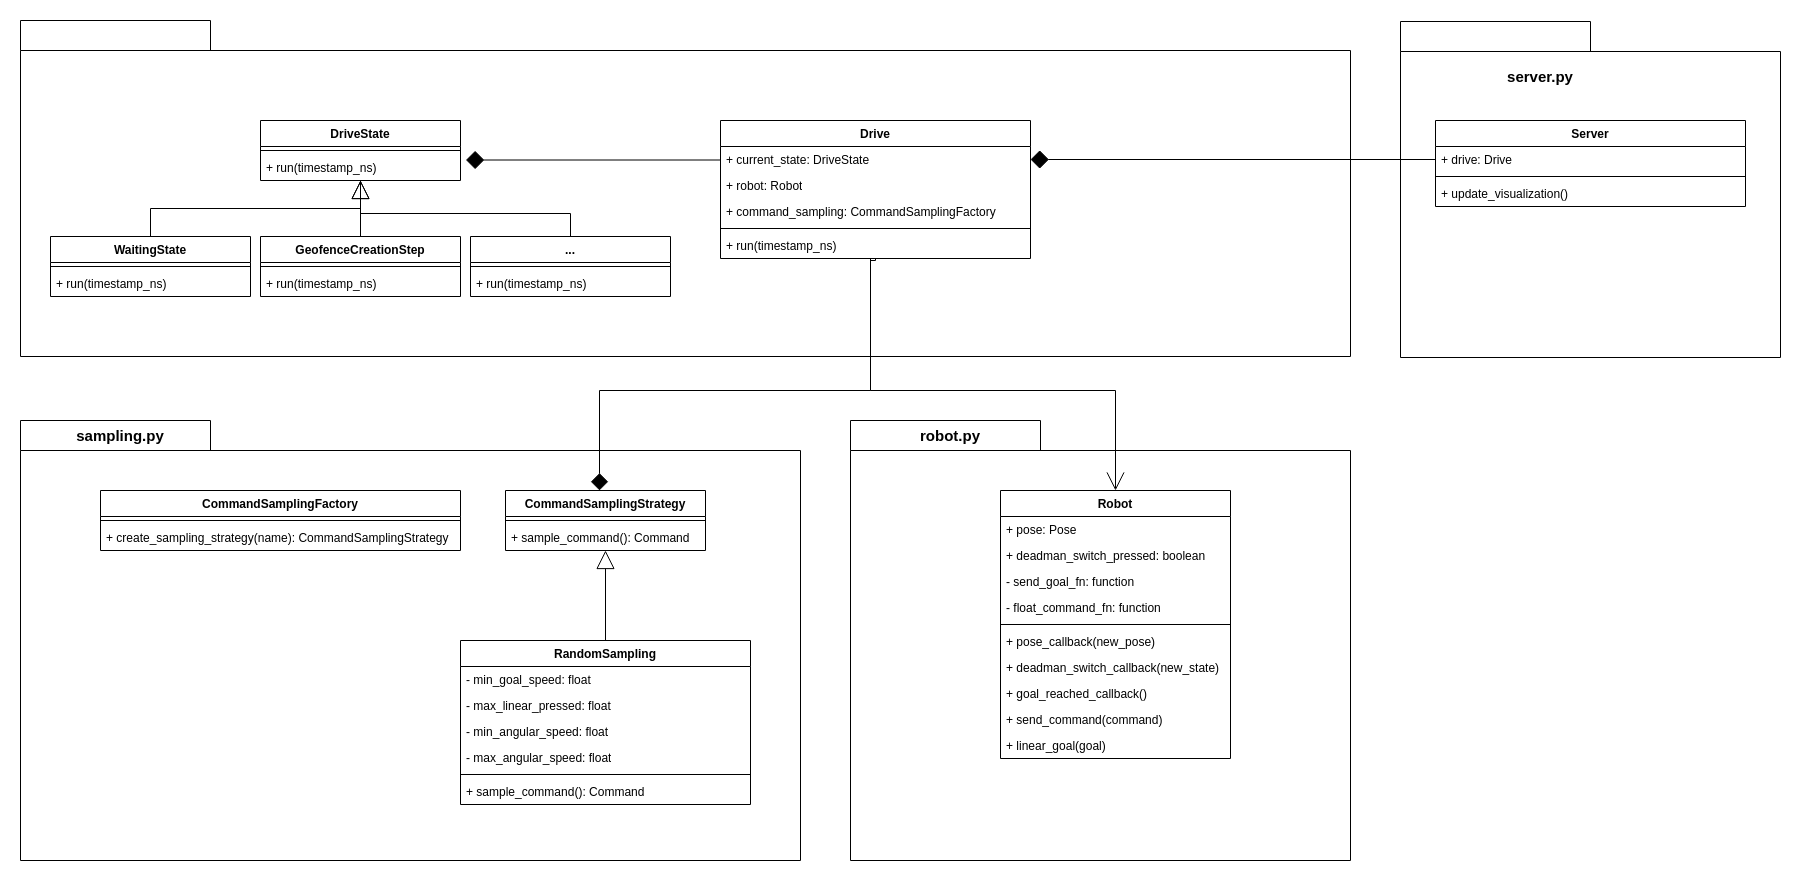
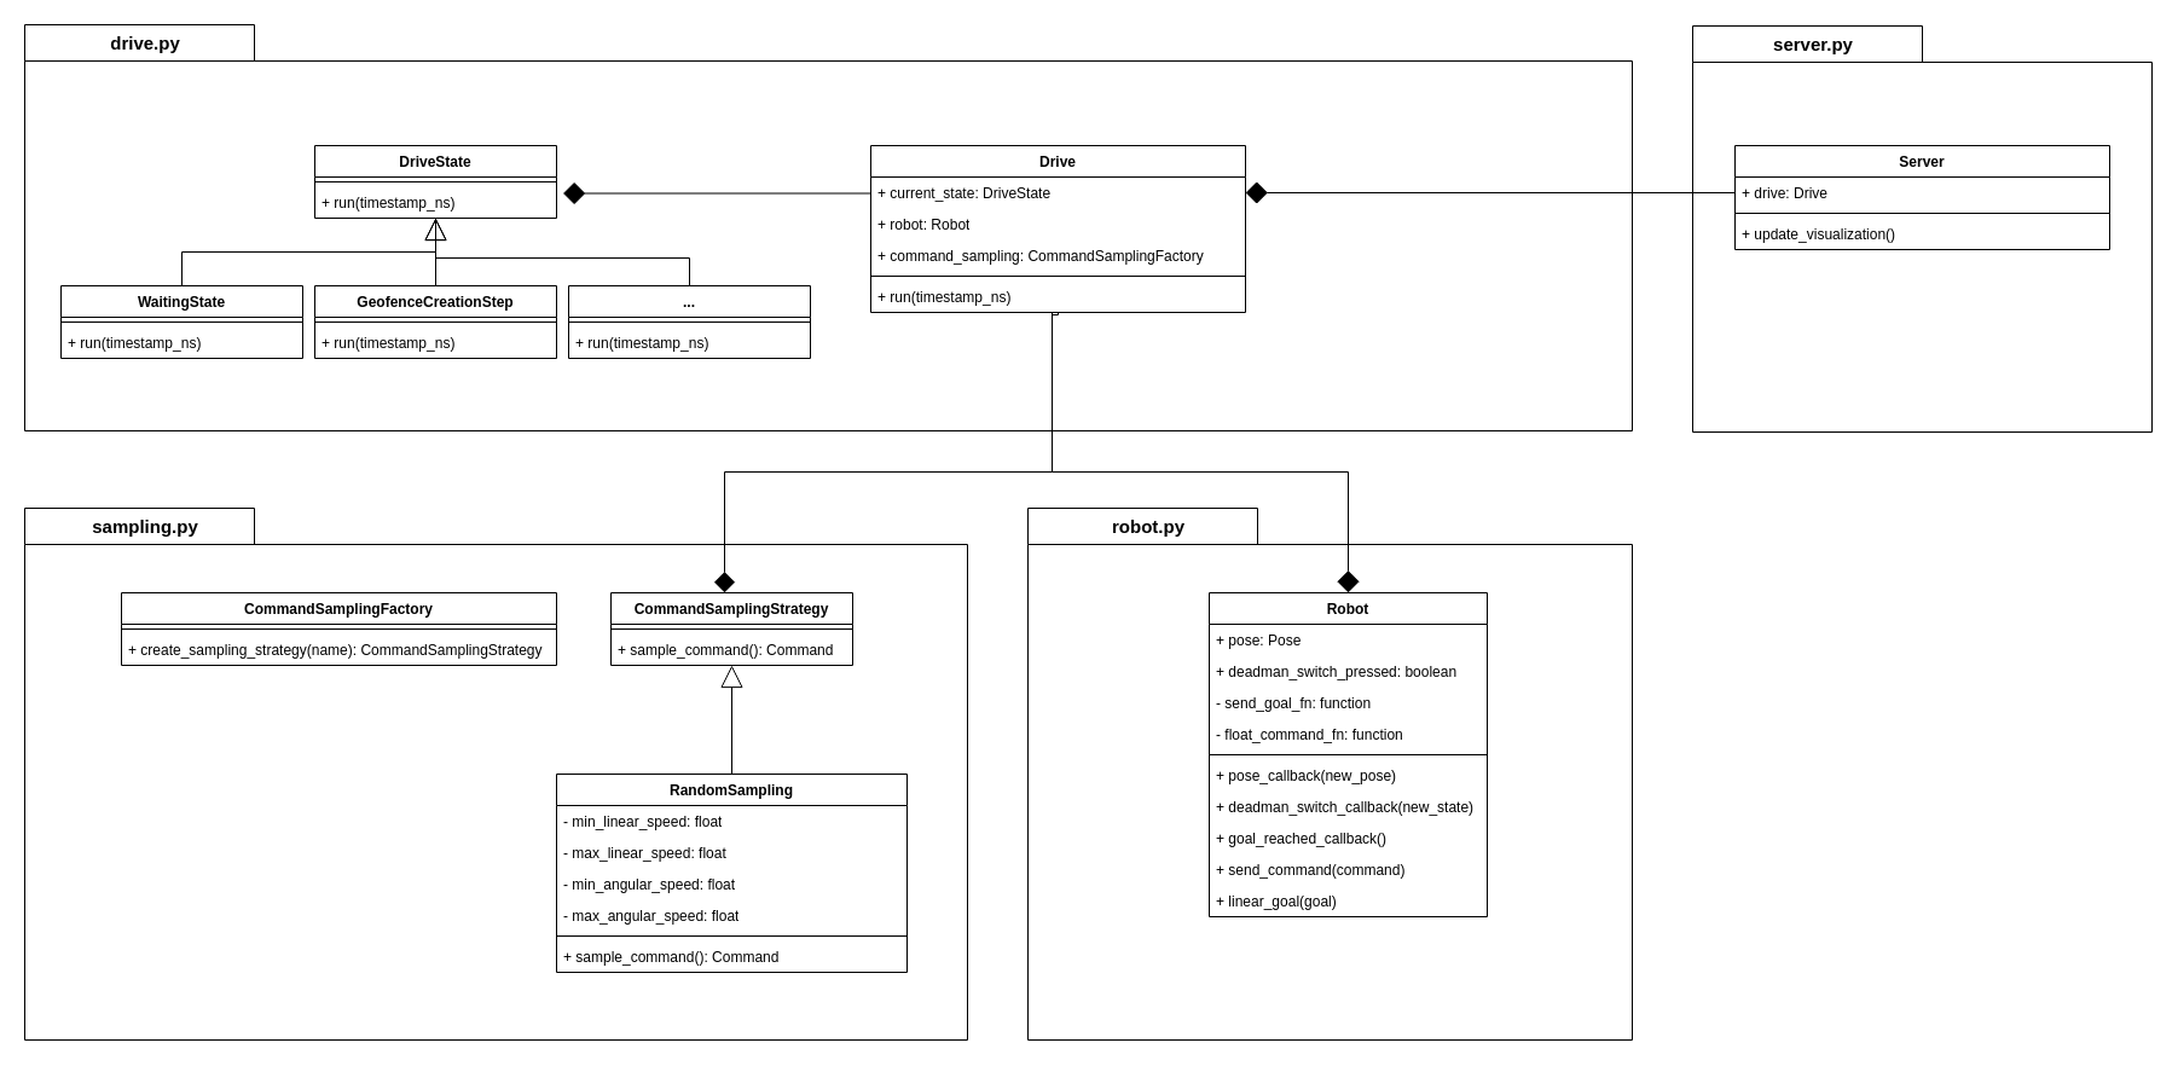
+ <mxCell id="55" value="&lt;span style=&quot;font-size: 15px;&quot;&gt;&lt;b&gt;drive.py&lt;/b&gt;&lt;/span&gt;" style="text;html=1;align=center;verticalAlign=middle;whiteSpace=wrap;rounded=0;" vertex="1" parent="1"><mxGeometry x="90" y="20" width="60" height="30" as="geometry" /></mxCell>
- <mxCell id="58" value="&lt;span style=&quot;font-size: 15px;&quot;&gt;&lt;b&gt;server.py&lt;/b&gt;&lt;/span&gt;" style="text;html=1;align=center;verticalAlign=middle;whiteSpace=wrap;rounded=0;" vertex="1" parent="1"><mxGeometry x="1510" y="61" width="60" height="30" as="geometry" /></mxCell>
+ <mxCell id="58" value="&lt;span style=&quot;font-size: 15px;&quot;&gt;&lt;b&gt;server.py&lt;/b&gt;&lt;/span&gt;" style="text;html=1;align=center;verticalAlign=middle;whiteSpace=wrap;rounded=0;" vertex="1" parent="1"><mxGeometry x="1470" y="21" width="60" height="30" as="geometry" /></mxCell>
- <mxCell id="30" style="edgeStyle=orthogonalEdgeStyle;rounded=0;orthogonalLoop=1;jettySize=auto;html=1;exitX=0.5;exitY=1;exitDx=0;exitDy=0;endArrow=open;endFill=1;startSize=16;endSize=16;" edge="1" parent="1" source="31" target="5"><mxGeometry relative="1" as="geometry"><Array as="points"><mxPoint x="875" y="260" /><mxPoint x="870" y="260" /><mxPoint x="870" y="390" /><mxPoint x="1115" y="390" /></Array></mxGeometry></mxCell>
+ <mxCell id="30" style="edgeStyle=orthogonalEdgeStyle;rounded=0;orthogonalLoop=1;jettySize=auto;html=1;exitX=0.5;exitY=1;exitDx=0;exitDy=0;endArrow=diamond;endFill=1;startSize=16;endSize=16;" edge="1" parent="1" source="31" target="5"><mxGeometry relative="1" as="geometry"><Array as="points"><mxPoint x="875" y="260" /><mxPoint x="870" y="260" /><mxPoint x="870" y="390" /><mxPoint x="1115" y="390" /></Array></mxGeometry></mxCell>
- <mxCell id="20" value="- min_goal_speed: float" style="text;strokeColor=none;fillColor=none;align=left;verticalAlign=top;spacingLeft=4;spacingRight=4;overflow=hidden;rotatable=0;points=[[0,0.5],[1,0.5]];portConstraint=eastwest;whiteSpace=wrap;html=1;" vertex="1" parent="19"><mxGeometry y="26" width="290" height="26" as="geometry" /></mxCell>
+ <mxCell id="20" value="- min_linear_speed: float" style="text;strokeColor=none;fillColor=none;align=left;verticalAlign=top;spacingLeft=4;spacingRight=4;overflow=hidden;rotatable=0;points=[[0,0.5],[1,0.5]];portConstraint=eastwest;whiteSpace=wrap;html=1;" vertex="1" parent="19"><mxGeometry y="26" width="290" height="26" as="geometry" /></mxCell>
- <mxCell id="21" value="- max_linear_pressed: float" style="text;strokeColor=none;fillColor=none;align=left;verticalAlign=top;spacingLeft=4;spacingRight=4;overflow=hidden;rotatable=0;points=[[0,0.5],[1,0.5]];portConstraint=eastwest;whiteSpace=wrap;html=1;" vertex="1" parent="19"><mxGeometry y="52" width="290" height="26" as="geometry" /></mxCell>
+ <mxCell id="21" value="- max_linear_speed: float" style="text;strokeColor=none;fillColor=none;align=left;verticalAlign=top;spacingLeft=4;spacingRight=4;overflow=hidden;rotatable=0;points=[[0,0.5],[1,0.5]];portConstraint=eastwest;whiteSpace=wrap;html=1;" vertex="1" parent="19"><mxGeometry y="52" width="290" height="26" as="geometry" /></mxCell>
